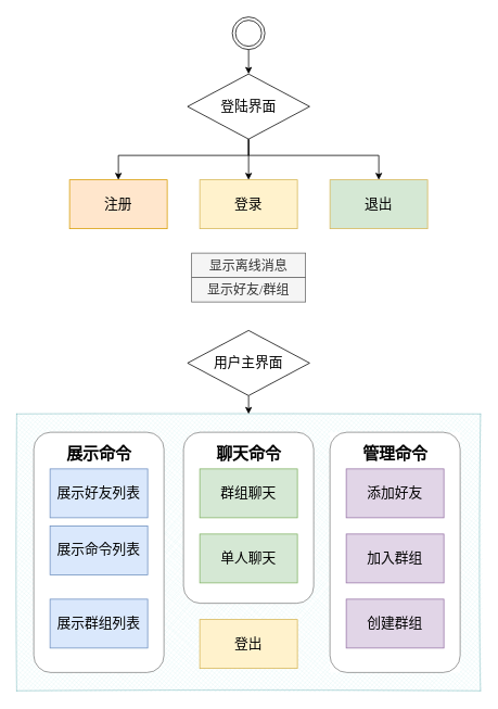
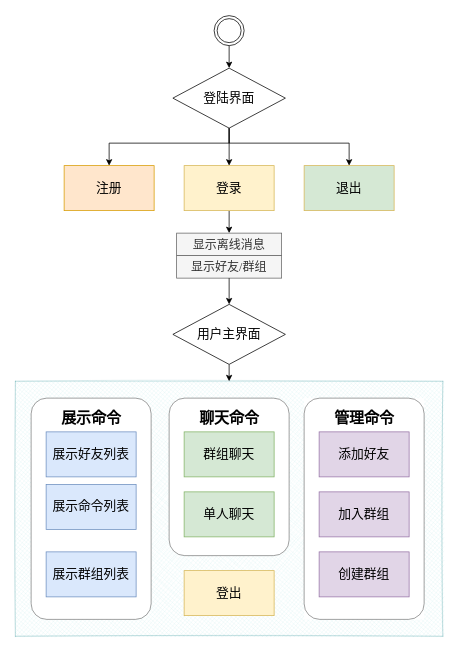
+ <mxCell id="4" style="edgeStyle=orthogonalEdgeStyle;rounded=0;html=1;entryX=0.5;entryY=0;entryDx=0;entryDy=0;fontSize=17;fontFamily=Note Serif Simplified Chinese;fontSource=https%3A%2F%2Ffonts.googleapis.com%2Fcss%3Ffamily%3DNote%2BSerif%2BSimplified%2BChinese;" edge="1" parent="1" source="5" target="17"><mxGeometry relative="1" as="geometry" /></mxCell>
+ <mxCell id="19" style="edgeStyle=orthogonalEdgeStyle;rounded=0;html=1;fontSize=17;fontFamily=Note Serif Simplified Chinese;fontSource=https%3A%2F%2Ffonts.googleapis.com%2Fcss%3Ffamily%3DNote%2BSerif%2BSimplified%2BChinese;" edge="1" parent="1" source="18" target="11"><mxGeometry relative="1" as="geometry" /></mxCell>
